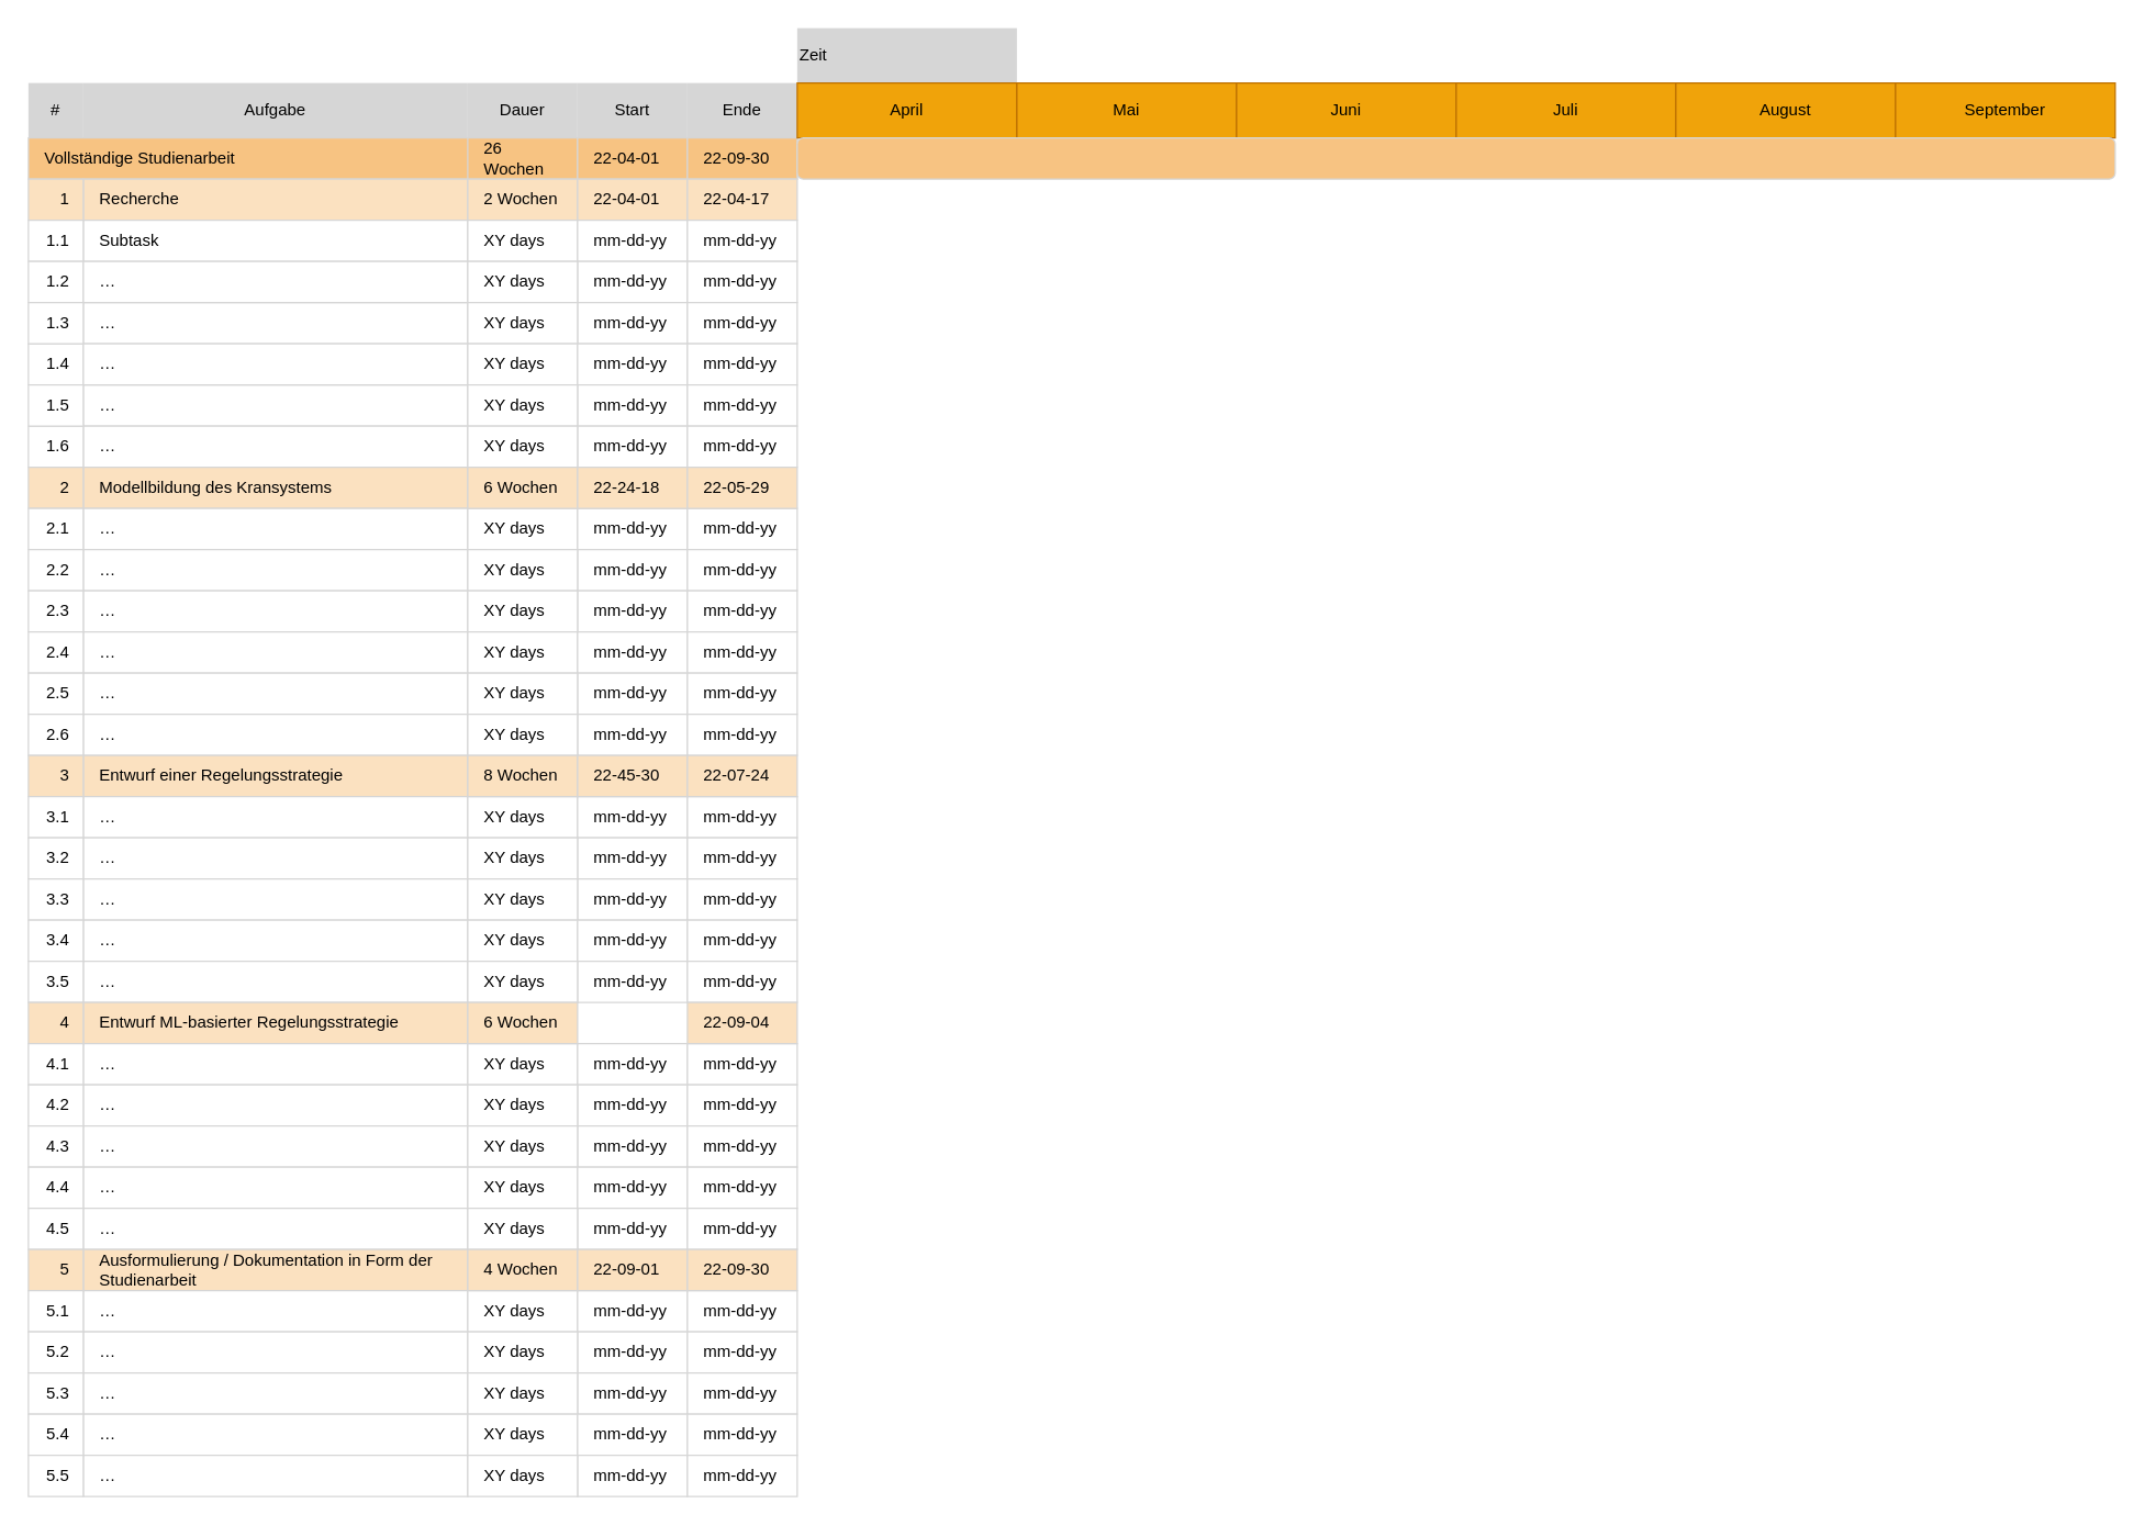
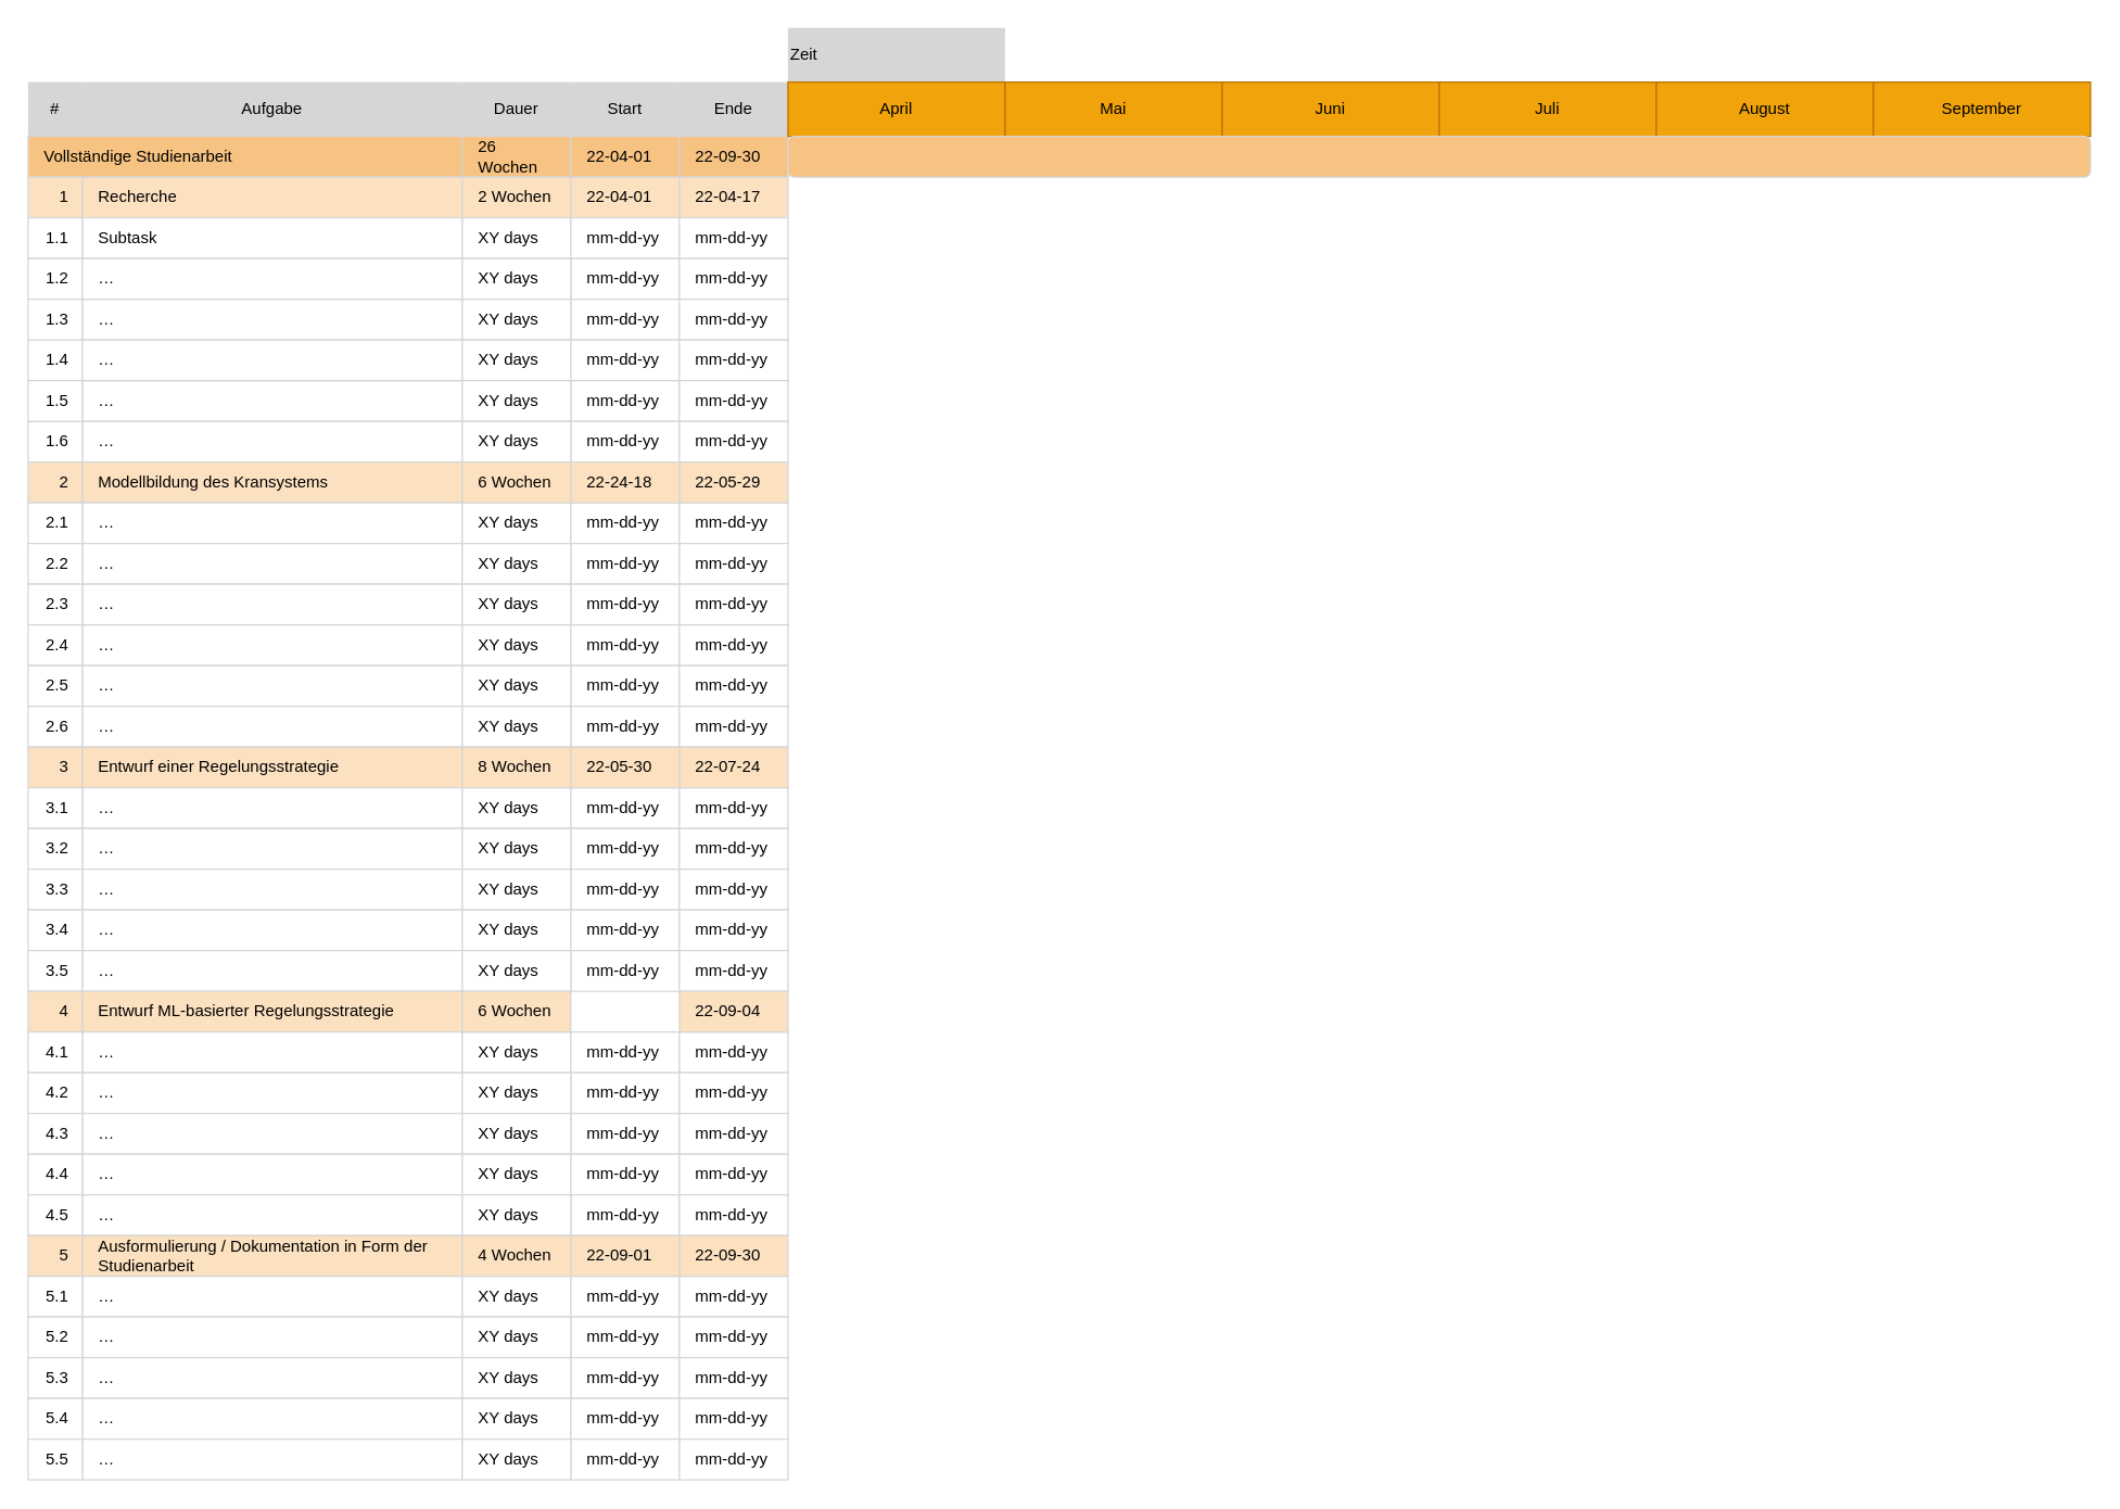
- <mxCell id="110" value="22-45-30" style="rounded=0;whiteSpace=wrap;html=1;strokeColor=#D6D6D6;fillColor=#FBE1C0;align=left;spacingLeft=10;spacingRight=8;" vertex="1" parent="1"><mxGeometry x="420" y="550" width="80" height="30" as="geometry" /></mxCell>
+ <mxCell id="110" value="22-05-30" style="rounded=0;whiteSpace=wrap;html=1;strokeColor=#D6D6D6;fillColor=#FBE1C0;align=left;spacingLeft=10;spacingRight=8;" vertex="1" parent="1"><mxGeometry x="420" y="550" width="80" height="30" as="geometry" /></mxCell>
